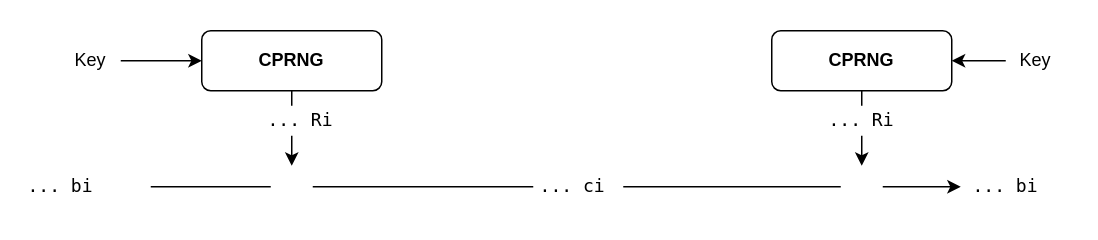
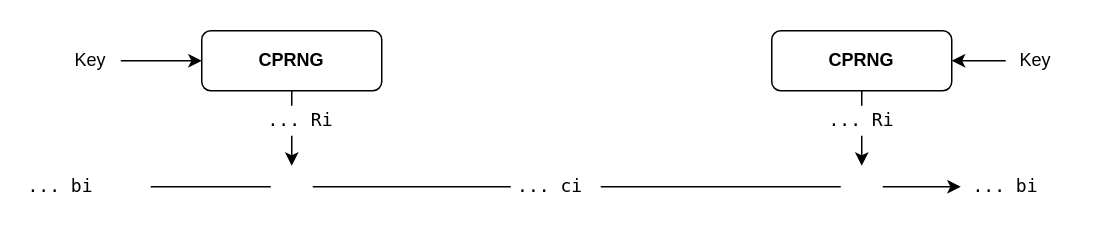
- <mxCell id="17" value="&lt;pre&gt;... ci &lt;/pre&gt;" style="text;html=1;strokeColor=none;fillColor=none;align=center;verticalAlign=middle;whiteSpace=wrap;rounded=0;" parent="1" vertex="1"><mxGeometry x="355" y="114" width="60" height="20" as="geometry" /></mxCell>
+ <mxCell id="17" value="&lt;pre&gt;... ci &lt;/pre&gt;" style="text;html=1;strokeColor=none;fillColor=none;align=center;verticalAlign=middle;whiteSpace=wrap;rounded=0;" parent="1" vertex="1"><mxGeometry x="340" y="114" width="60" height="20" as="geometry" /></mxCell>
